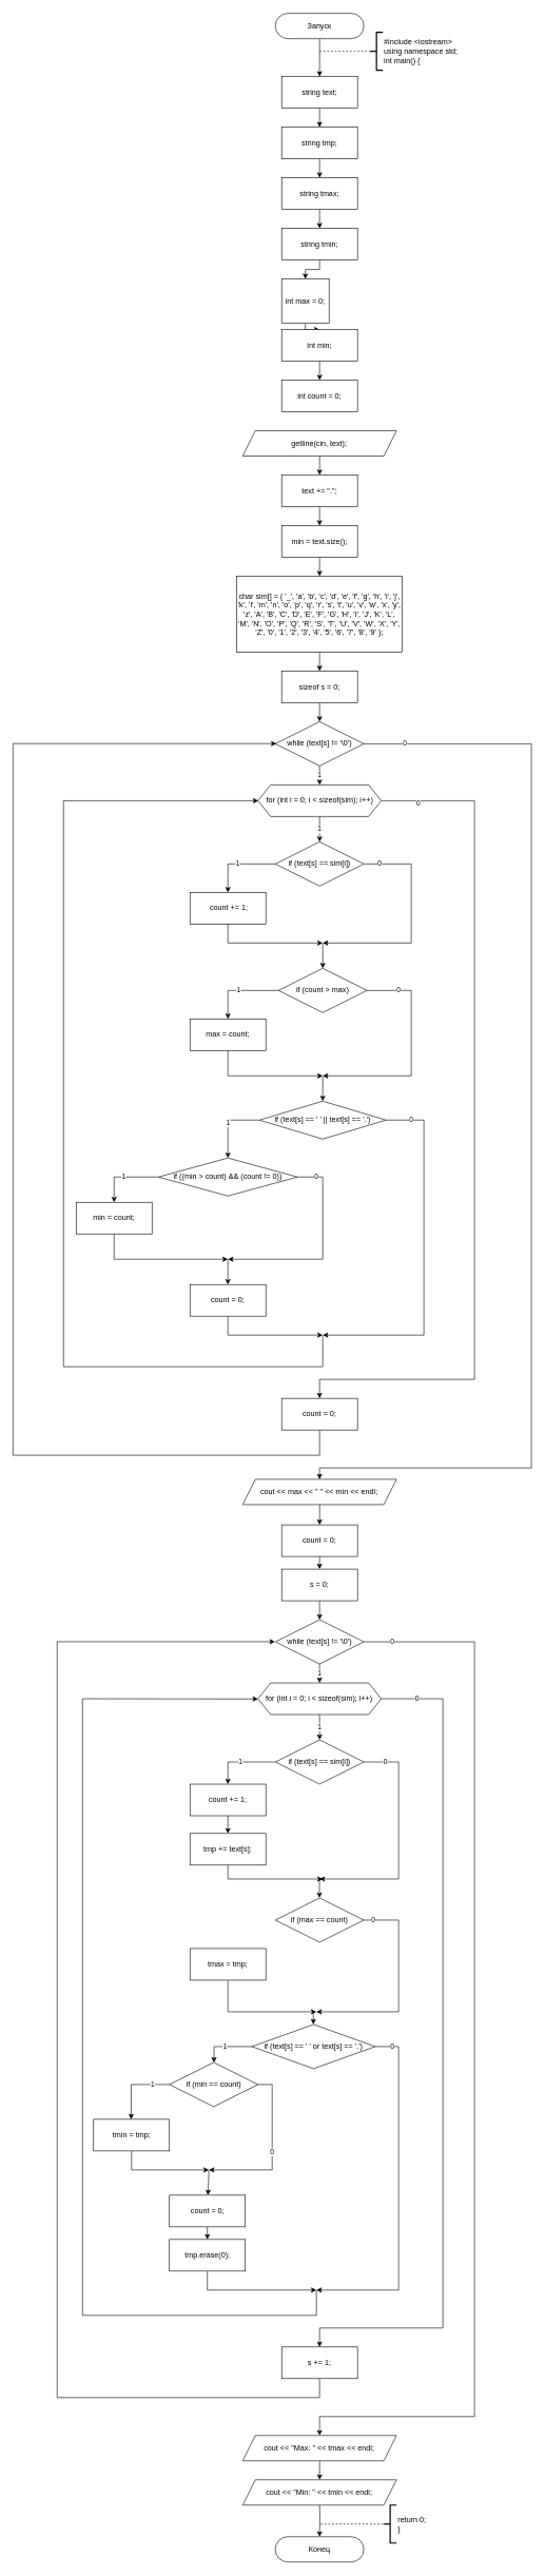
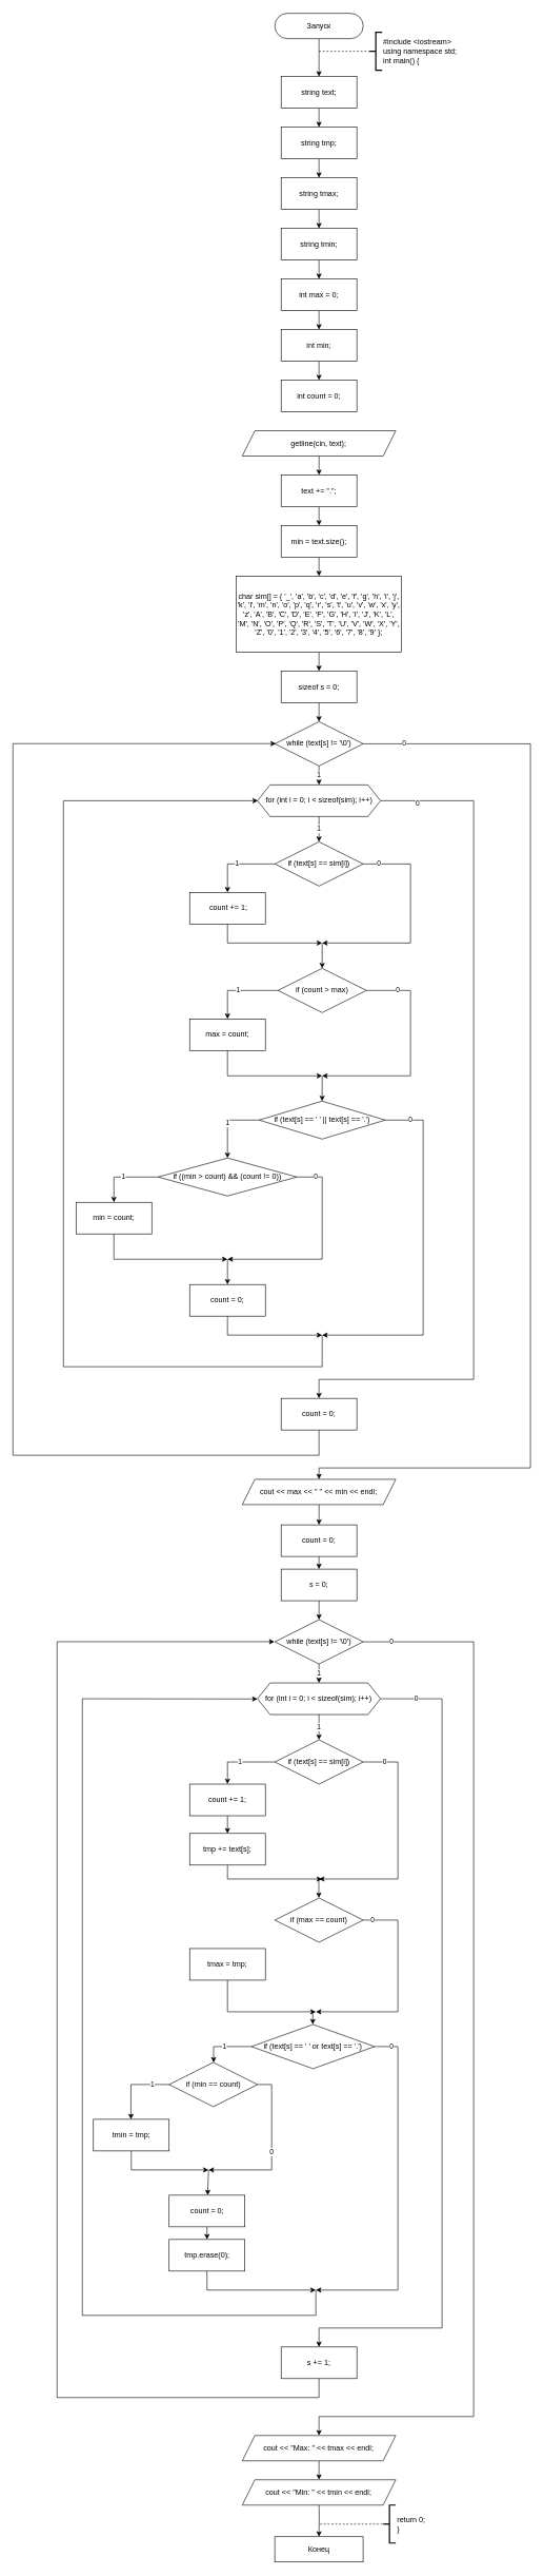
- <mxCell id="19" value="int max = 0;" style="rounded=0;whiteSpace=wrap;html=1;" parent="1" vertex="1"><mxGeometry x="445" y="440" width="75" height="70" as="geometry" /></mxCell>
+ <mxCell id="19" value="int max = 0;" style="rounded=0;whiteSpace=wrap;html=1;" parent="1" vertex="1"><mxGeometry x="445" y="440" width="120" height="50" as="geometry" /></mxCell>
- <mxCell id="8" value="Конец" style="rounded=1;whiteSpace=wrap;html=1;arcSize=50;" parent="1" vertex="1"><mxGeometry x="434.86" y="4010" width="140" height="40" as="geometry" /></mxCell>
+ <mxCell id="8" value="Конец" style="whiteSpace=wrap;html=1;arcSize=50;rounded=0;" parent="1" vertex="1"><mxGeometry x="434.86" y="4010" width="140" height="40" as="geometry" /></mxCell>
